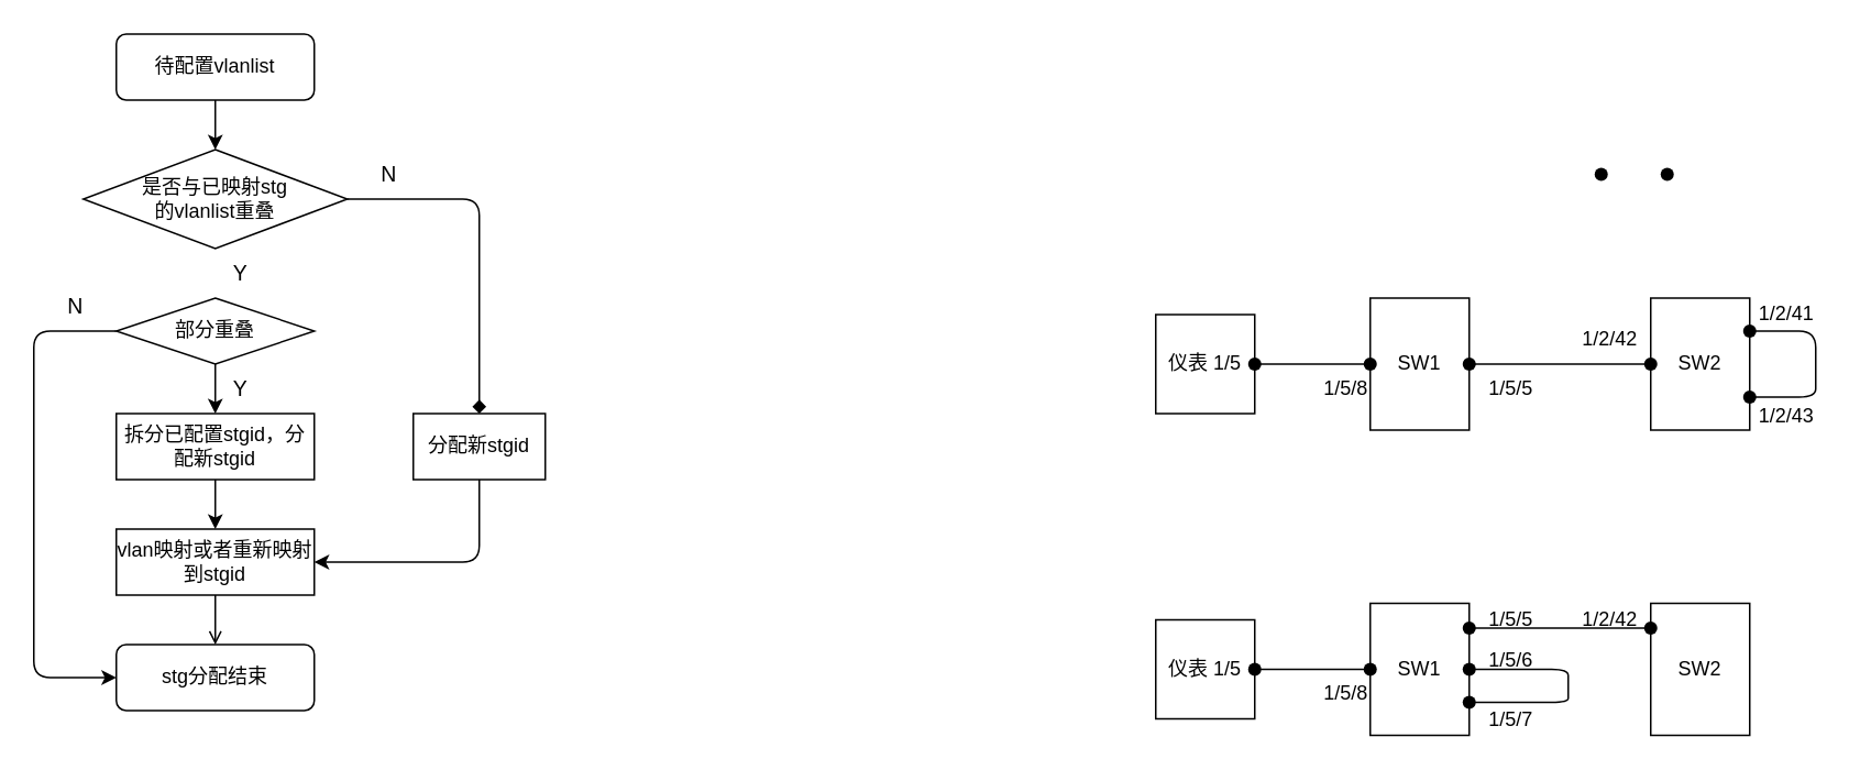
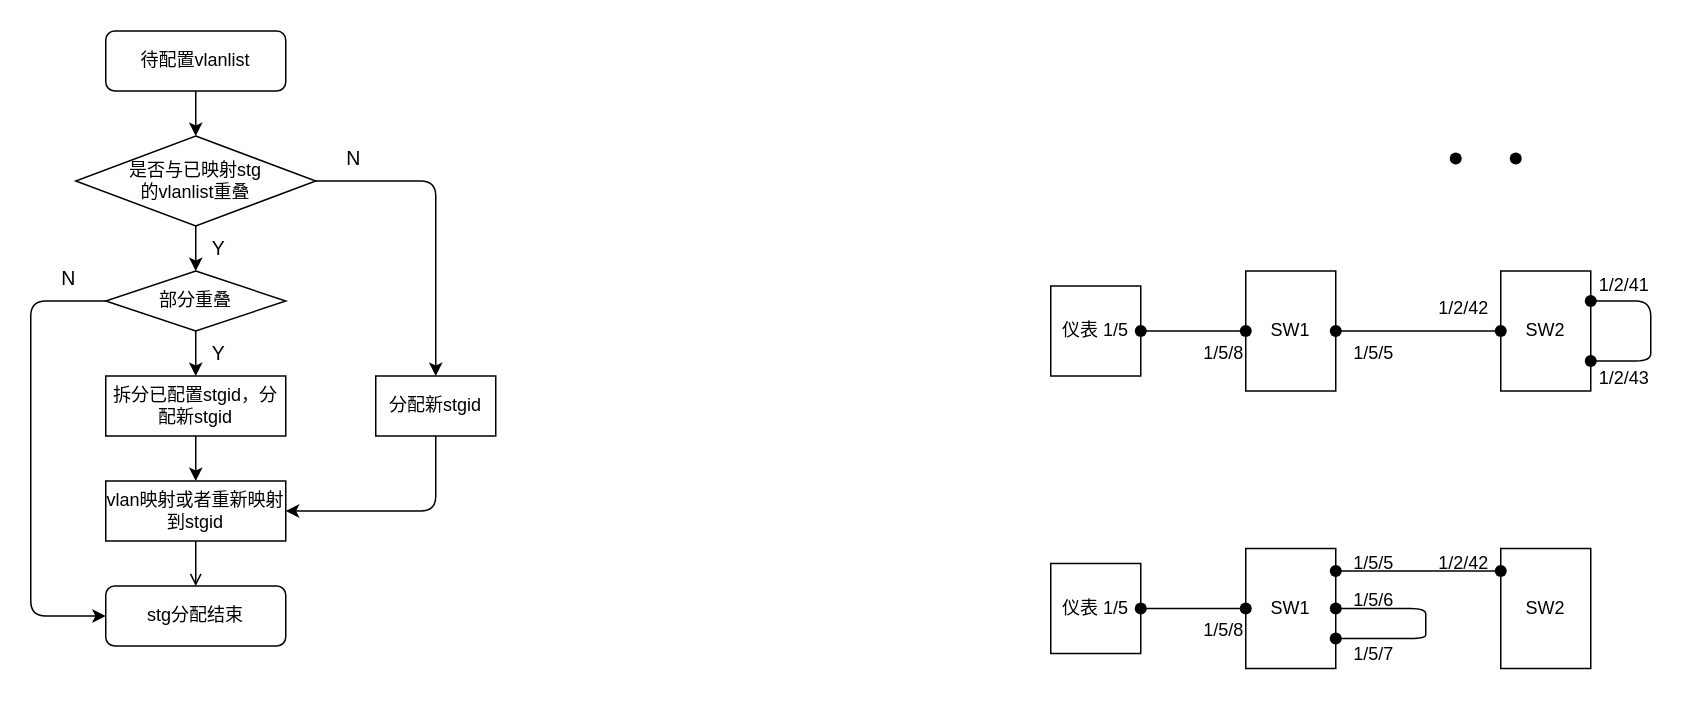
+ <mxCell id="8" value="" style="endArrow=classic;html=1;strokeColor=#000000;fontSize=12;fontColor=#000000;exitX=0.5;exitY=1;exitDx=0;exitDy=0;entryX=0.5;entryY=0;entryDx=0;entryDy=0;" parent="1" source="3" target="5" edge="1"><mxGeometry width="50" height="50" relative="1" as="geometry"><mxPoint x="230" y="230" as="sourcePoint" /><mxPoint x="280" y="180" as="targetPoint" /></mxGeometry></mxCell>
- <mxCell id="11" value="" style="endArrow=diamond;html=1;strokeColor=#000000;fontSize=12;fontColor=#000000;exitX=1;exitY=0.5;exitDx=0;exitDy=0;entryX=0.5;entryY=0;entryDx=0;entryDy=0;" parent="1" source="3" target="4" edge="1"><mxGeometry width="50" height="50" relative="1" as="geometry"><mxPoint x="160" y="180" as="sourcePoint" /><mxPoint x="160" y="210" as="targetPoint" /><Array as="points"><mxPoint x="290" y="120" /></Array></mxGeometry></mxCell>
+ <mxCell id="11" value="" style="endArrow=classic;html=1;strokeColor=#000000;fontSize=12;fontColor=#000000;exitX=1;exitY=0.5;exitDx=0;exitDy=0;entryX=0.5;entryY=0;entryDx=0;entryDy=0;" parent="1" source="3" target="4" edge="1"><mxGeometry width="50" height="50" relative="1" as="geometry"><mxPoint x="160" y="180" as="sourcePoint" /><mxPoint x="160" y="210" as="targetPoint" /><Array as="points"><mxPoint x="290" y="120" /></Array></mxGeometry></mxCell>
